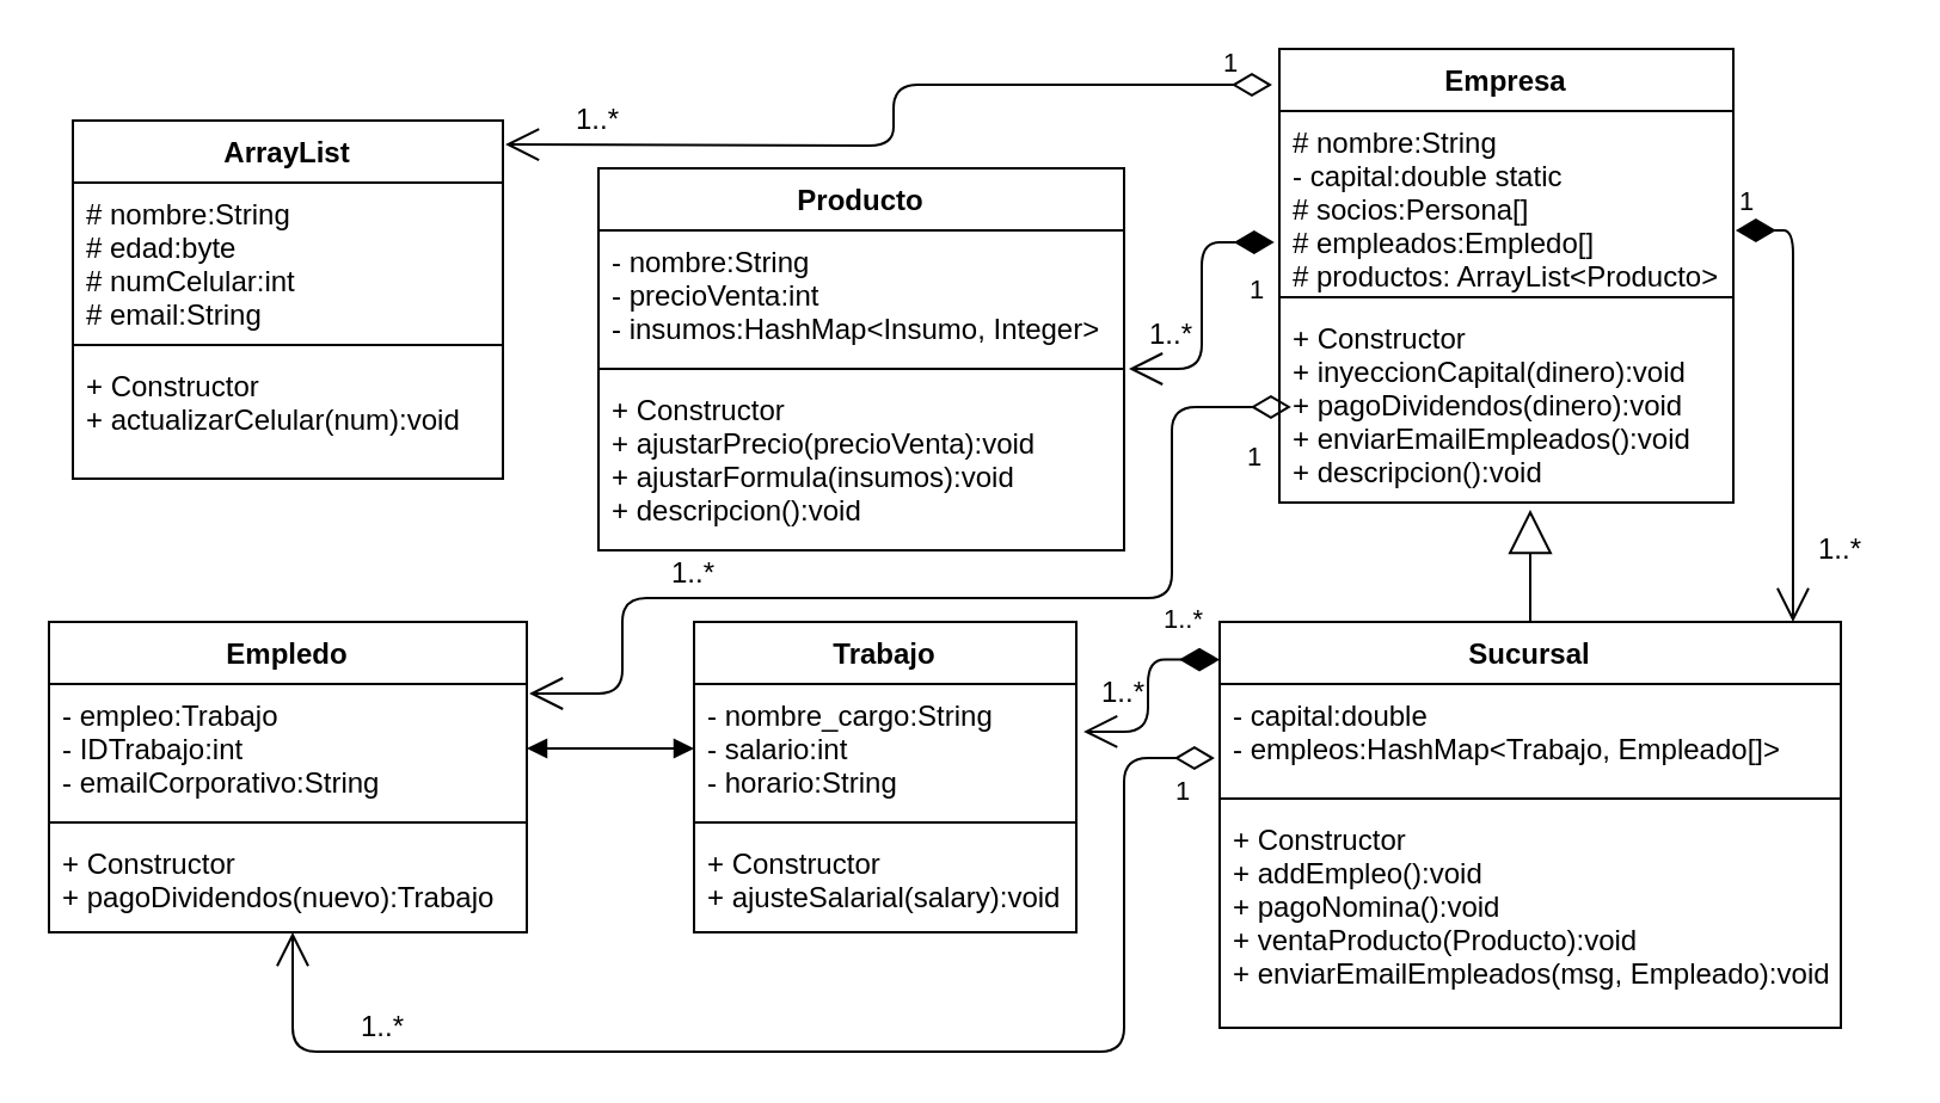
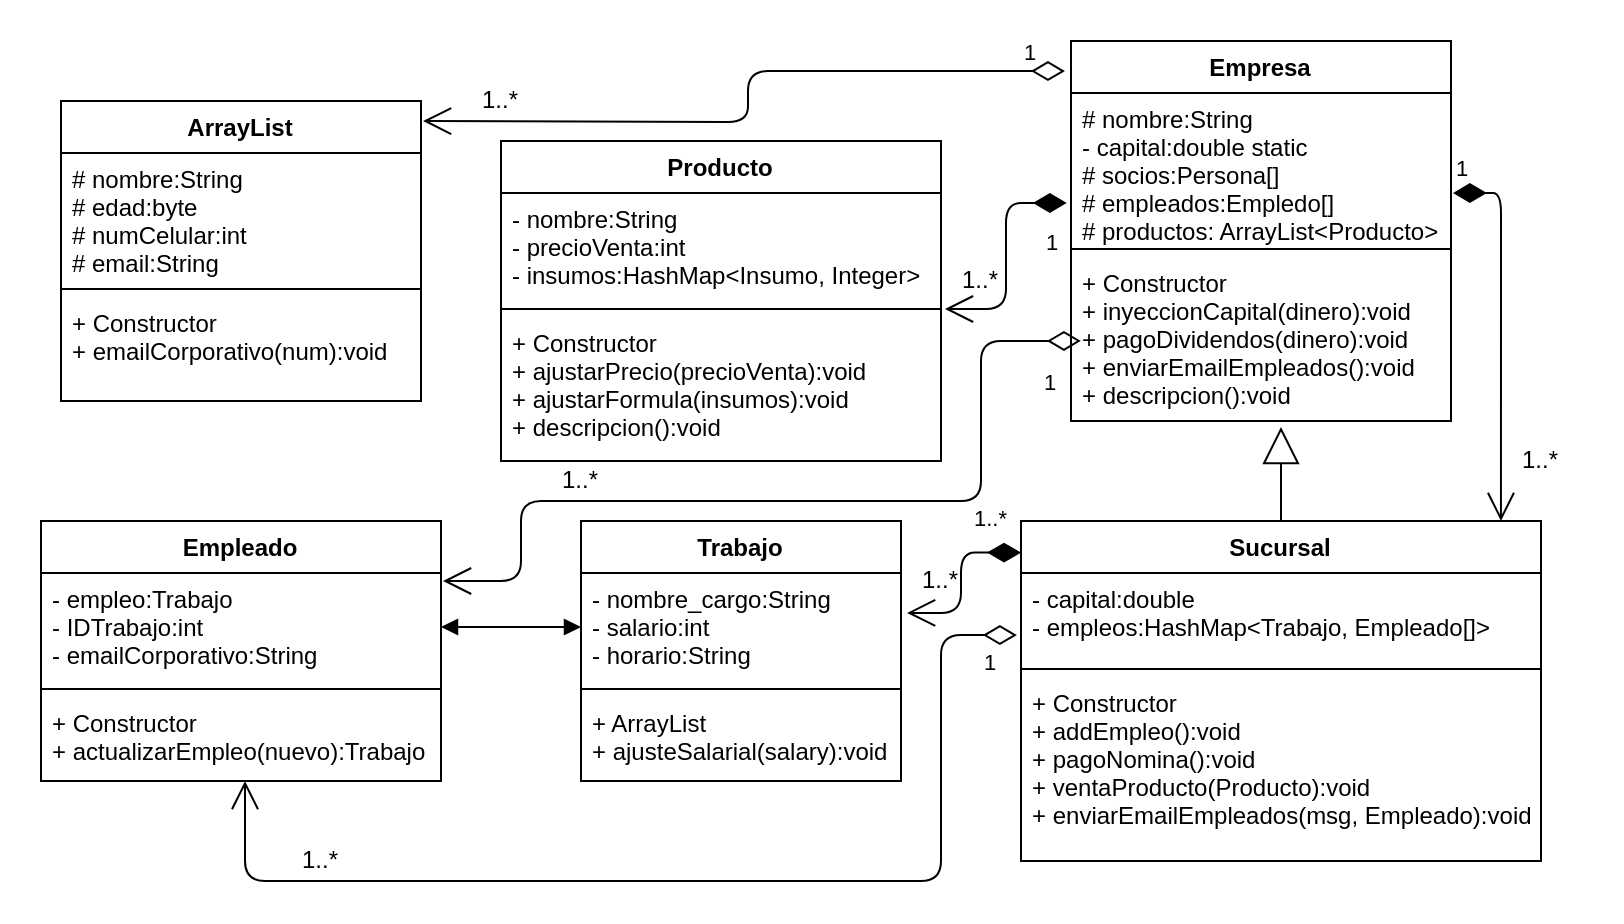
- <mxCell id="5" value="+ Constructor&#10;+ actualizarCelular(num):void&#10;" style="text;strokeColor=none;fillColor=none;align=left;verticalAlign=top;spacingLeft=4;spacingRight=4;overflow=hidden;rotatable=0;points=[[0,0.5],[1,0.5]];portConstraint=eastwest;" parent="2" vertex="1"><mxGeometry y="98" width="180" height="52" as="geometry" /></mxCell>
+ <mxCell id="5" value="+ Constructor&#10;+ emailCorporativo(num):void&#10;" style="text;strokeColor=none;fillColor=none;align=left;verticalAlign=top;spacingLeft=4;spacingRight=4;overflow=hidden;rotatable=0;points=[[0,0.5],[1,0.5]];portConstraint=eastwest;" parent="2" vertex="1"><mxGeometry y="98" width="180" height="52" as="geometry" /></mxCell>
- <mxCell id="6" value="Empledo" style="swimlane;fontStyle=1;align=center;verticalAlign=top;childLayout=stackLayout;horizontal=1;startSize=26;horizontalStack=0;resizeParent=1;resizeParentMax=0;resizeLast=0;collapsible=1;marginBottom=0;" parent="1" vertex="1"><mxGeometry x="20" y="260" width="200" height="130" as="geometry" /></mxCell>
+ <mxCell id="6" value="Empleado" style="swimlane;fontStyle=1;align=center;verticalAlign=top;childLayout=stackLayout;horizontal=1;startSize=26;horizontalStack=0;resizeParent=1;resizeParentMax=0;resizeLast=0;collapsible=1;marginBottom=0;" parent="1" vertex="1"><mxGeometry x="20" y="260" width="200" height="130" as="geometry" /></mxCell>
- <mxCell id="9" value="+ Constructor&#10;+ pagoDividendos(nuevo):Trabajo&#10;" style="text;strokeColor=none;fillColor=none;align=left;verticalAlign=top;spacingLeft=4;spacingRight=4;overflow=hidden;rotatable=0;points=[[0,0.5],[1,0.5]];portConstraint=eastwest;" parent="6" vertex="1"><mxGeometry y="88" width="200" height="42" as="geometry" /></mxCell>
+ <mxCell id="9" value="+ Constructor&#10;+ actualizarEmpleo(nuevo):Trabajo&#10;" style="text;strokeColor=none;fillColor=none;align=left;verticalAlign=top;spacingLeft=4;spacingRight=4;overflow=hidden;rotatable=0;points=[[0,0.5],[1,0.5]];portConstraint=eastwest;" parent="6" vertex="1"><mxGeometry y="88" width="200" height="42" as="geometry" /></mxCell>
- <mxCell id="21" value="+ Constructor&#10;+ ajusteSalarial(salary):void&#10;" style="text;strokeColor=none;fillColor=none;align=left;verticalAlign=top;spacingLeft=4;spacingRight=4;overflow=hidden;rotatable=0;points=[[0,0.5],[1,0.5]];portConstraint=eastwest;" parent="18" vertex="1"><mxGeometry y="88" width="160" height="42" as="geometry" /></mxCell>
+ <mxCell id="21" value="+ ArrayList&#10;+ ajusteSalarial(salary):void&#10;" style="text;strokeColor=none;fillColor=none;align=left;verticalAlign=top;spacingLeft=4;spacingRight=4;overflow=hidden;rotatable=0;points=[[0,0.5],[1,0.5]];portConstraint=eastwest;" parent="18" vertex="1"><mxGeometry y="88" width="160" height="42" as="geometry" /></mxCell>
